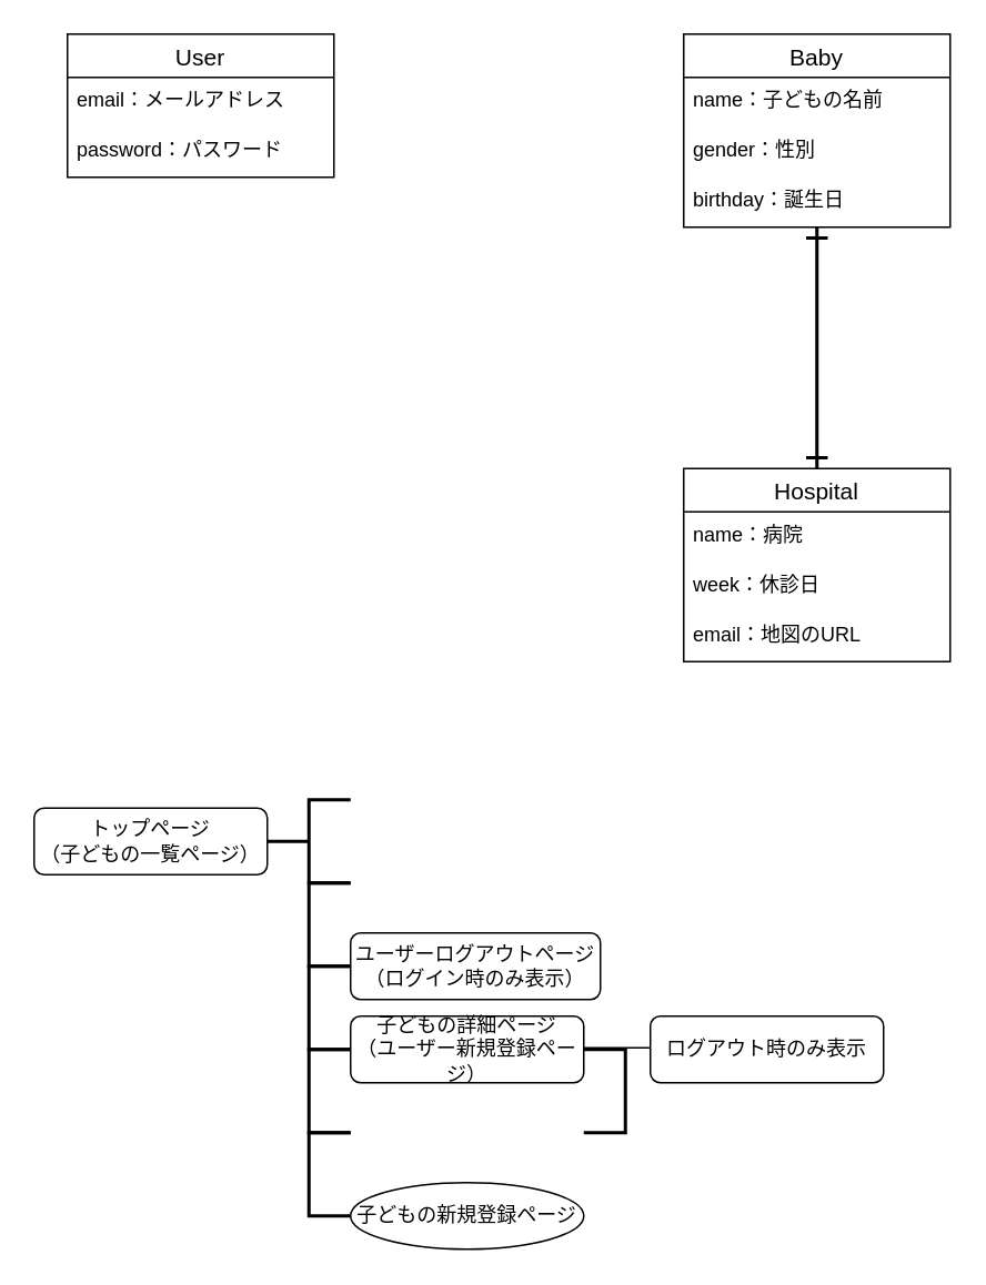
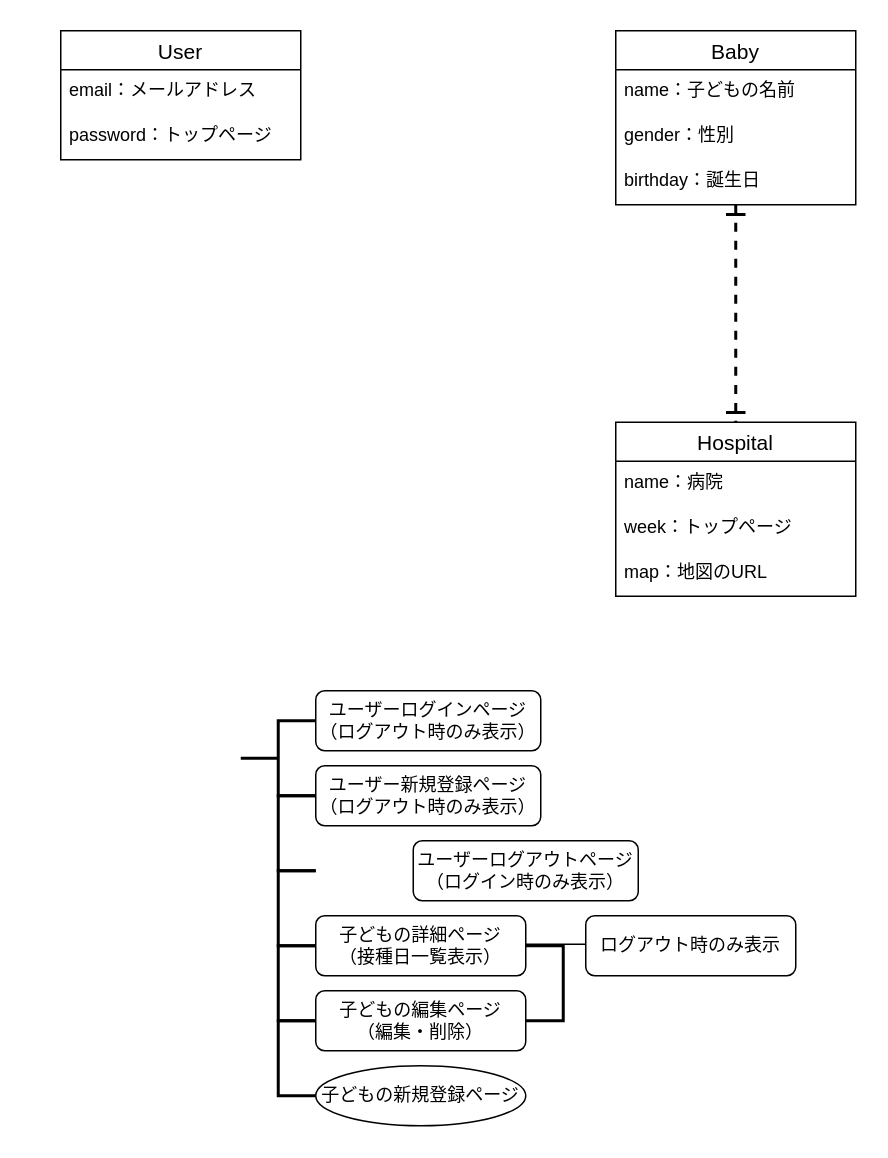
- <mxCell id="4" value="password：パスワード" style="text;strokeColor=none;fillColor=none;spacingLeft=4;spacingRight=4;overflow=hidden;rotatable=0;points=[[0,0.5],[1,0.5]];portConstraint=eastwest;fontSize=12;" parent="2" vertex="1"><mxGeometry y="56" width="160" height="30" as="geometry" /></mxCell>
+ <mxCell id="4" value="password：トップページ" style="text;strokeColor=none;fillColor=none;spacingLeft=4;spacingRight=4;overflow=hidden;rotatable=0;points=[[0,0.5],[1,0.5]];portConstraint=eastwest;fontSize=12;" parent="2" vertex="1"><mxGeometry y="56" width="160" height="30" as="geometry" /></mxCell>
- <mxCell id="13" style="edgeStyle=orthogonalEdgeStyle;html=1;entryX=0.5;entryY=0;entryDx=0;entryDy=0;startArrow=ERone;startFill=0;endArrow=ERone;endFill=0;startSize=10;endSize=10;strokeWidth=2;" parent="1" source="8" target="9" edge="1"><mxGeometry relative="1" as="geometry"><Array as="points"><mxPoint x="490" y="263" /></Array></mxGeometry></mxCell>
+ <mxCell id="13" style="edgeStyle=orthogonalEdgeStyle;html=1;entryX=0.5;entryY=0;entryDx=0;entryDy=0;startArrow=ERone;startFill=0;endArrow=ERone;endFill=0;startSize=10;endSize=10;strokeWidth=2;dashed=1;" parent="1" source="8" target="9" edge="1"><mxGeometry relative="1" as="geometry"><Array as="points"><mxPoint x="490" y="263" /></Array></mxGeometry></mxCell>
- <mxCell id="11" value="week：休診日&#10;" style="text;strokeColor=none;fillColor=none;spacingLeft=4;spacingRight=4;overflow=hidden;rotatable=0;points=[[0,0.5],[1,0.5]];portConstraint=eastwest;fontSize=12;" parent="9" vertex="1"><mxGeometry y="56" width="160" height="30" as="geometry" /></mxCell>
+ <mxCell id="11" value="week：トップページ&#10;" style="text;strokeColor=none;fillColor=none;spacingLeft=4;spacingRight=4;overflow=hidden;rotatable=0;points=[[0,0.5],[1,0.5]];portConstraint=eastwest;fontSize=12;" parent="9" vertex="1"><mxGeometry y="56" width="160" height="30" as="geometry" /></mxCell>
- <mxCell id="12" value="email：地図のURL" style="text;strokeColor=none;fillColor=none;spacingLeft=4;spacingRight=4;overflow=hidden;rotatable=0;points=[[0,0.5],[1,0.5]];portConstraint=eastwest;fontSize=12;" parent="9" vertex="1"><mxGeometry y="86" width="160" height="30" as="geometry" /></mxCell>
+ <mxCell id="12" value="map：地図のURL" style="text;strokeColor=none;fillColor=none;spacingLeft=4;spacingRight=4;overflow=hidden;rotatable=0;points=[[0,0.5],[1,0.5]];portConstraint=eastwest;fontSize=12;" parent="9" vertex="1"><mxGeometry y="86" width="160" height="30" as="geometry" /></mxCell>
+ <mxCell id="15" value="ユーザーログインページ&lt;br&gt;（ログアウト時のみ表示）" style="rounded=1;whiteSpace=wrap;html=1;" vertex="1" parent="1"><mxGeometry x="210" y="460" width="150" height="40" as="geometry" /></mxCell>
- <mxCell id="14" value="トップページ&lt;br&gt;（子どもの一覧ページ）" style="rounded=1;whiteSpace=wrap;html=1;" vertex="1" parent="1"><mxGeometry x="20" y="485" width="140" height="40" as="geometry" /></mxCell>
+ <mxCell id="17" value="ユーザー新規登録ページ&lt;br&gt;（ログアウト時のみ表示）" style="rounded=1;whiteSpace=wrap;html=1;" vertex="1" parent="1"><mxGeometry x="210" y="510" width="150" height="40" as="geometry" /></mxCell>
- <mxCell id="18" value="ユーザーログアウトページ&lt;br&gt;（ログイン時のみ表示）" style="rounded=1;whiteSpace=wrap;html=1;" vertex="1" parent="1"><mxGeometry x="210" y="560" width="150" height="40" as="geometry" /></mxCell>
+ <mxCell id="18" value="ユーザーログアウトページ&lt;br&gt;（ログイン時のみ表示）" style="rounded=1;whiteSpace=wrap;html=1;" vertex="1" parent="1"><mxGeometry x="275" y="560" width="150" height="40" as="geometry" /></mxCell>
- <mxCell id="16" value="子どもの詳細ページ&lt;br&gt;（ユーザー新規登録ページ）" style="rounded=1;whiteSpace=wrap;html=1;" vertex="1" parent="1"><mxGeometry x="210" y="610" width="140" height="40" as="geometry" /></mxCell>
+ <mxCell id="16" value="子どもの詳細ページ&lt;br&gt;（接種日一覧表示）" style="rounded=1;whiteSpace=wrap;html=1;" vertex="1" parent="1"><mxGeometry x="210" y="610" width="140" height="40" as="geometry" /></mxCell>
+ <mxCell id="19" value="子どもの編集ページ&lt;br&gt;（編集・削除）" style="rounded=1;whiteSpace=wrap;html=1;" vertex="1" parent="1"><mxGeometry x="210" y="660" width="140" height="40" as="geometry" /></mxCell>
